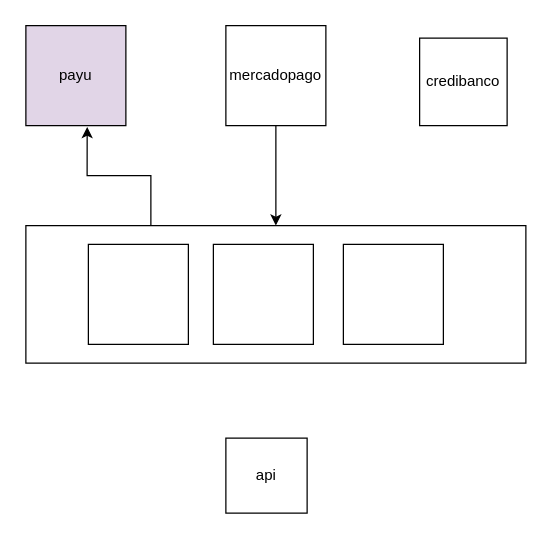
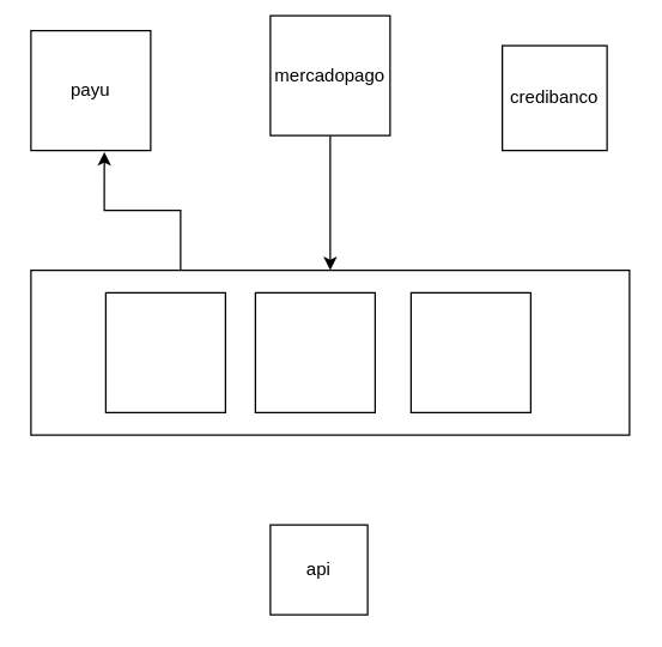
- <mxCell id="3" value="payu" style="whiteSpace=wrap;html=1;aspect=fixed;fillColor=#e1d5e7;" vertex="1" parent="1"><mxGeometry x="20" y="20" width="80" height="80" as="geometry" /></mxCell>
+ <mxCell id="3" value="payu" style="whiteSpace=wrap;html=1;aspect=fixed;" vertex="1" parent="1"><mxGeometry x="20" y="20" width="80" height="80" as="geometry" /></mxCell>
- <mxCell id="5" value="mercadopago" style="whiteSpace=wrap;html=1;aspect=fixed;" vertex="1" parent="1"><mxGeometry x="180" y="20" width="80" height="80" as="geometry" /></mxCell>
+ <mxCell id="5" value="mercadopago" style="whiteSpace=wrap;html=1;aspect=fixed;" vertex="1" parent="1"><mxGeometry x="180" y="10" width="80" height="80" as="geometry" /></mxCell>
